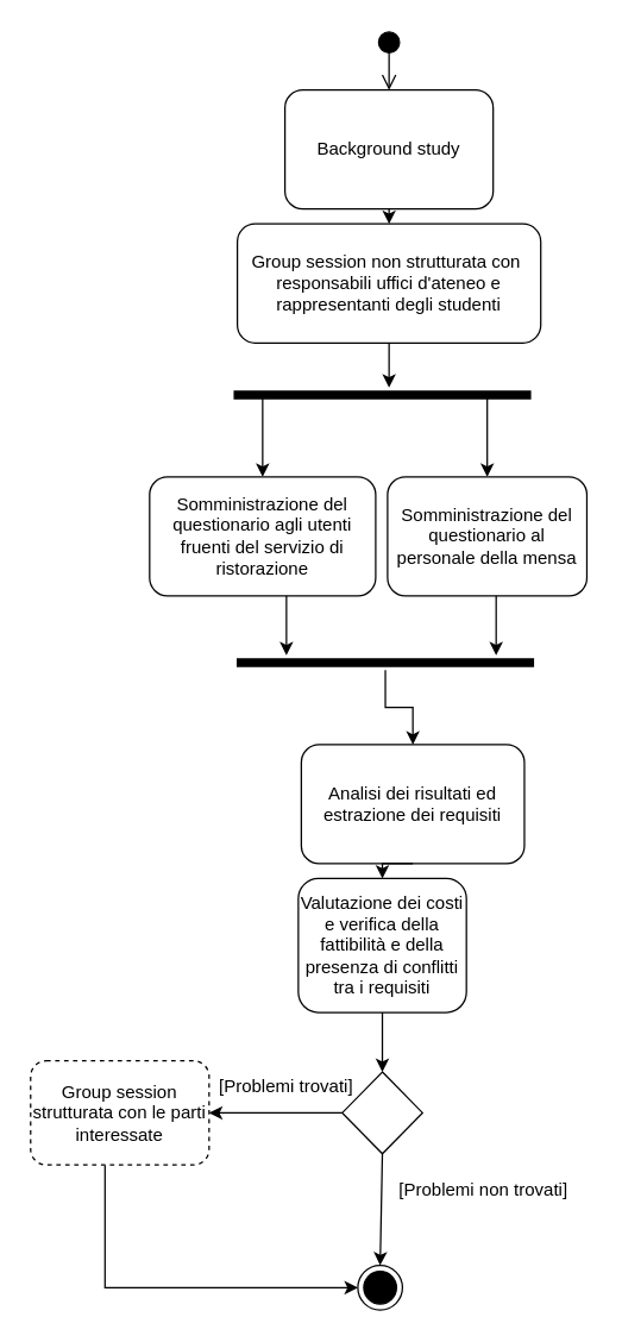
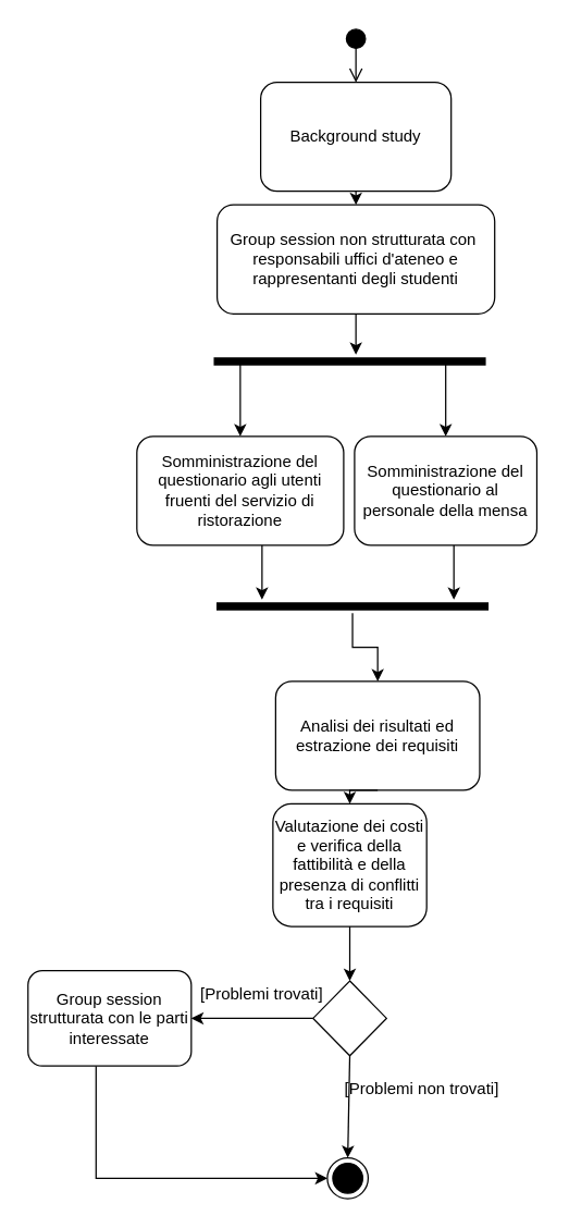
- <mxCell id="15" value="Group session strutturata con le parti interessate" style="rounded=1;whiteSpace=wrap;html=1;dashed=1;" parent="1" vertex="1"><mxGeometry x="20" y="712.5" width="120" height="70" as="geometry" /></mxCell>
+ <mxCell id="15" value="Group session strutturata con le parti interessate" style="rounded=1;whiteSpace=wrap;html=1;" parent="1" vertex="1"><mxGeometry x="20" y="712.5" width="120" height="70" as="geometry" /></mxCell>
- <mxCell id="23" value="[Problemi non trovati]" style="text;html=1;resizable=0;points=[];autosize=1;align=left;verticalAlign=top;spacingTop=-4;" parent="1" vertex="1"><mxGeometry x="266" y="790" width="130" height="20" as="geometry" /></mxCell>
+ <mxCell id="23" value="[Problemi non trovati]" style="text;html=1;resizable=0;points=[];autosize=1;align=left;verticalAlign=top;spacingTop=-4;" parent="1" vertex="1"><mxGeometry x="251" y="790" width="130" height="20" as="geometry" /></mxCell>
